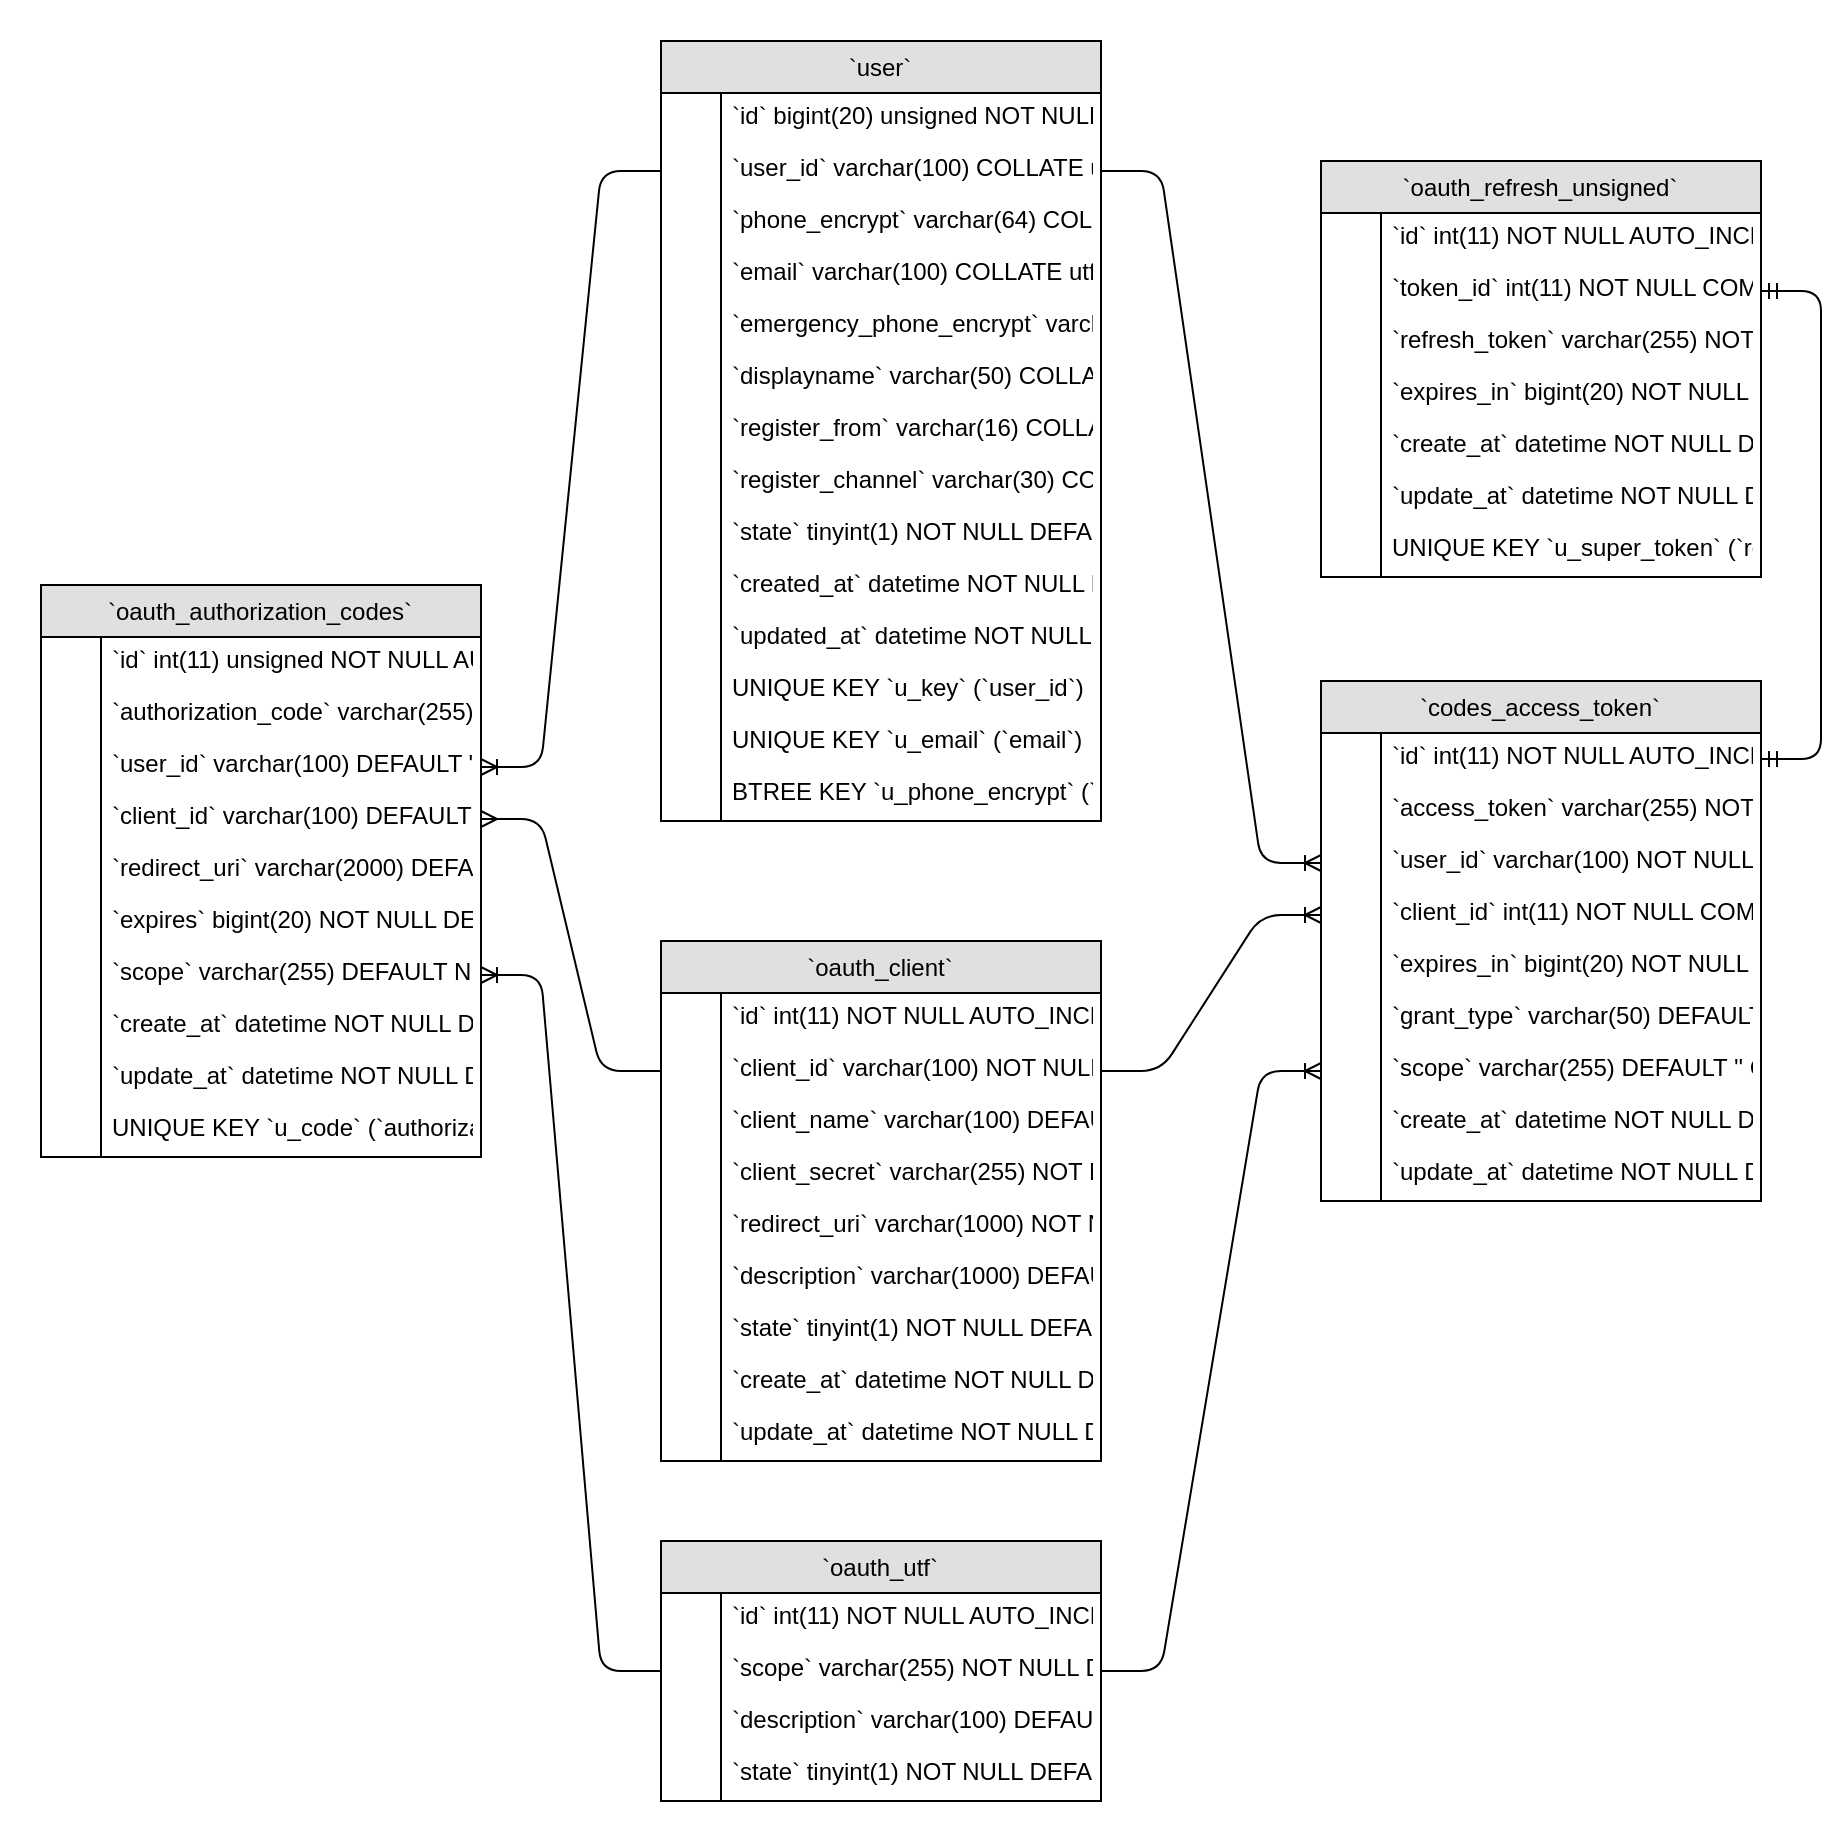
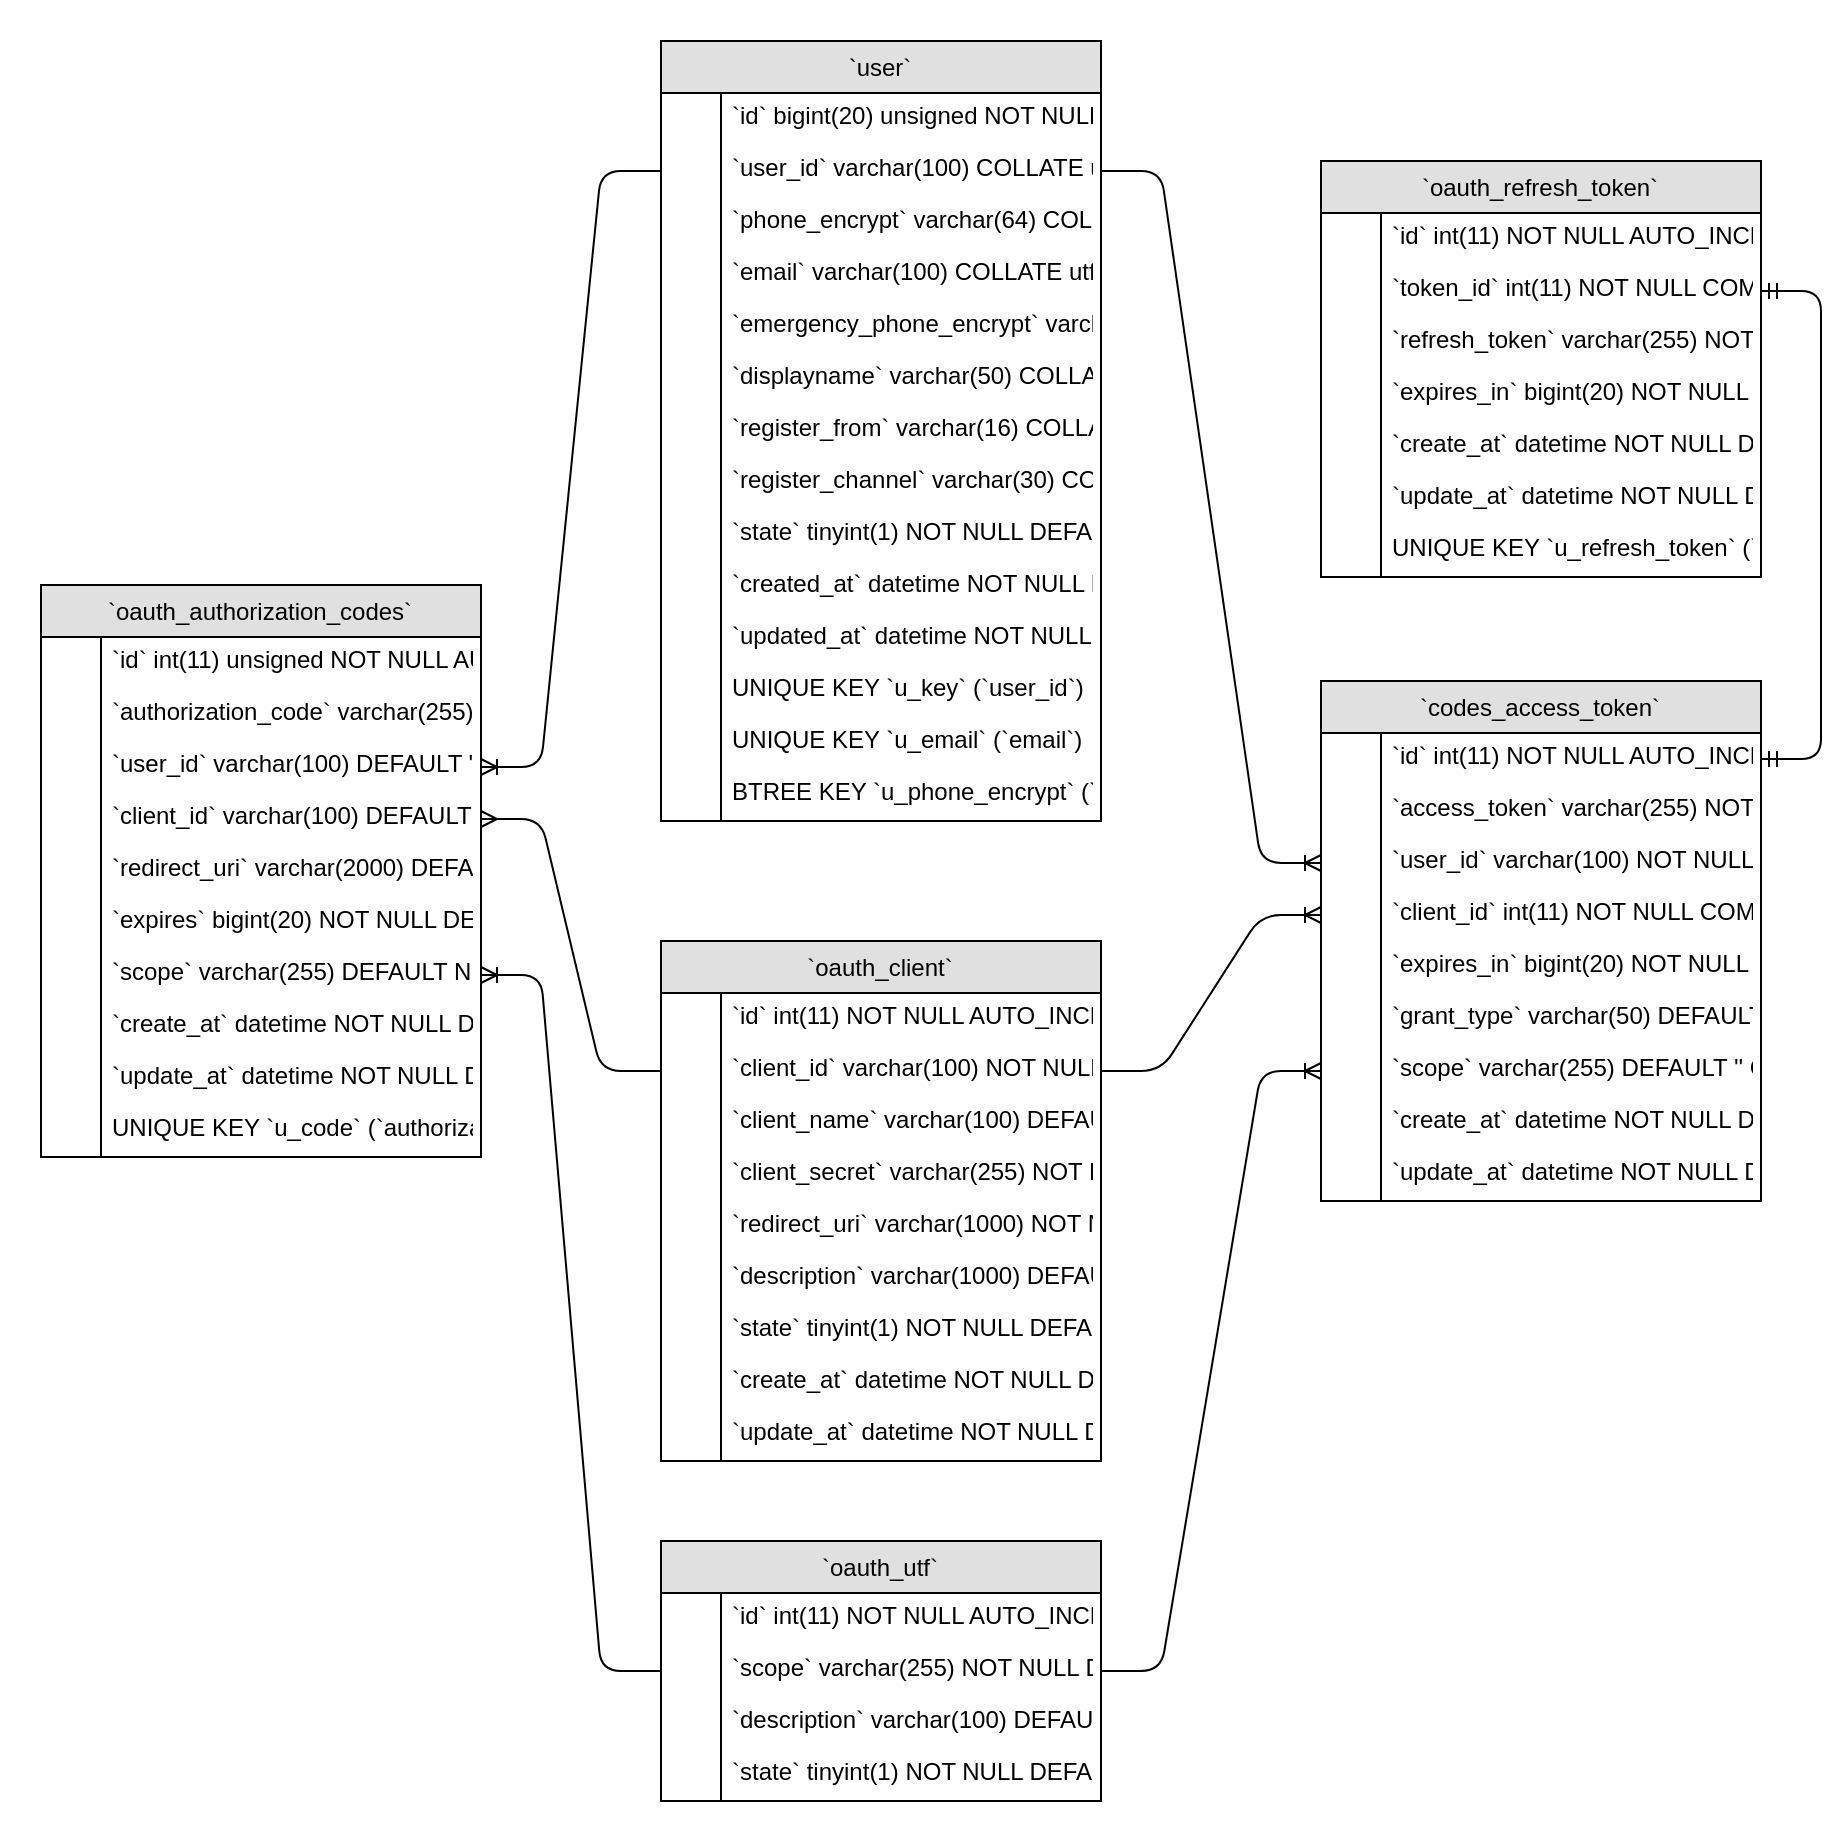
- <mxCell id="99" value="`oauth_refresh_unsigned`" style="swimlane;fontStyle=0;childLayout=stackLayout;horizontal=1;startSize=26;fillColor=#e0e0e0;horizontalStack=0;resizeParent=1;resizeLast=0;collapsible=1;marginBottom=0;swimlaneFillColor=#ffffff;align=center;" vertex="1" parent="1"><mxGeometry x="660" y="80" width="220" height="208" as="geometry" /></mxCell>
+ <mxCell id="99" value="`oauth_refresh_token`" style="swimlane;fontStyle=0;childLayout=stackLayout;horizontal=1;startSize=26;fillColor=#e0e0e0;horizontalStack=0;resizeParent=1;resizeLast=0;collapsible=1;marginBottom=0;swimlaneFillColor=#ffffff;align=center;" vertex="1" parent="1"><mxGeometry x="660" y="80" width="220" height="208" as="geometry" /></mxCell>
- <mxCell id="112" value="UNIQUE KEY `u_super_token` (`refresh_token`)" style="shape=partialRectangle;top=0;left=0;right=0;bottom=0;align=left;verticalAlign=top;spacingTop=-2;fillColor=none;spacingLeft=34;spacingRight=4;overflow=hidden;rotatable=0;points=[[0,0.5],[1,0.5]];portConstraint=eastwest;dropTarget=0;" vertex="1" parent="99"><mxGeometry y="182" width="220" height="26" as="geometry" /></mxCell>
+ <mxCell id="112" value="UNIQUE KEY `u_refresh_token` (`refresh_token`)" style="shape=partialRectangle;top=0;left=0;right=0;bottom=0;align=left;verticalAlign=top;spacingTop=-2;fillColor=none;spacingLeft=34;spacingRight=4;overflow=hidden;rotatable=0;points=[[0,0.5],[1,0.5]];portConstraint=eastwest;dropTarget=0;" vertex="1" parent="99"><mxGeometry y="182" width="220" height="26" as="geometry" /></mxCell>
